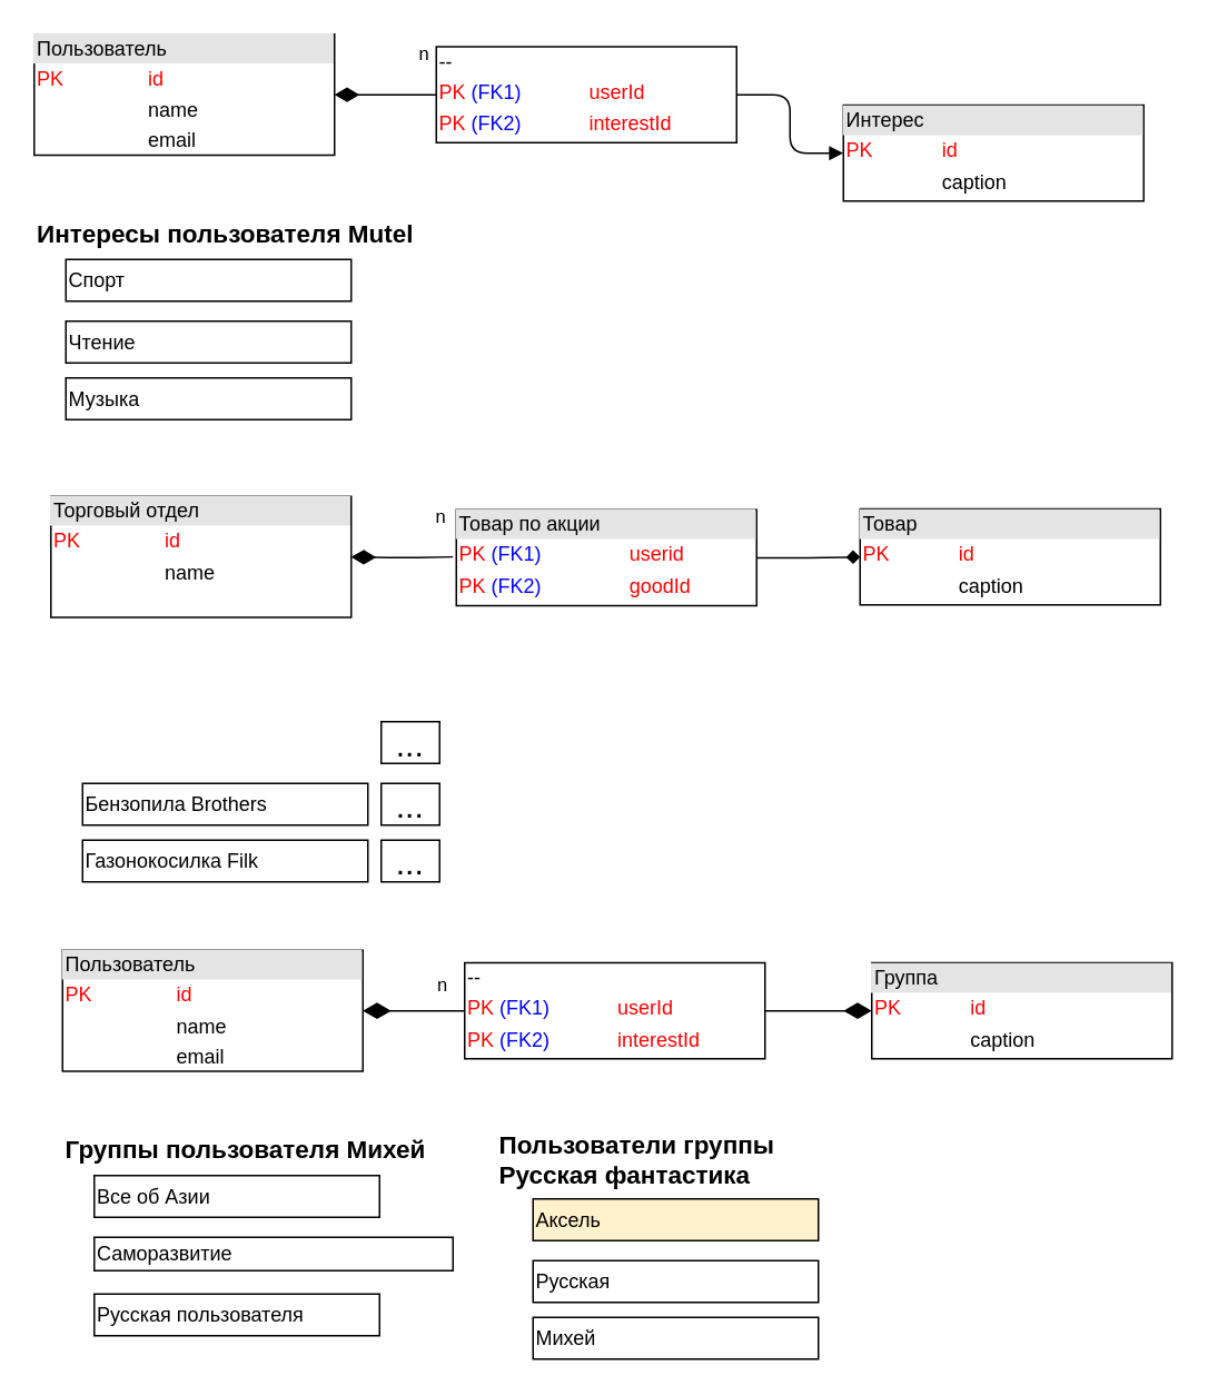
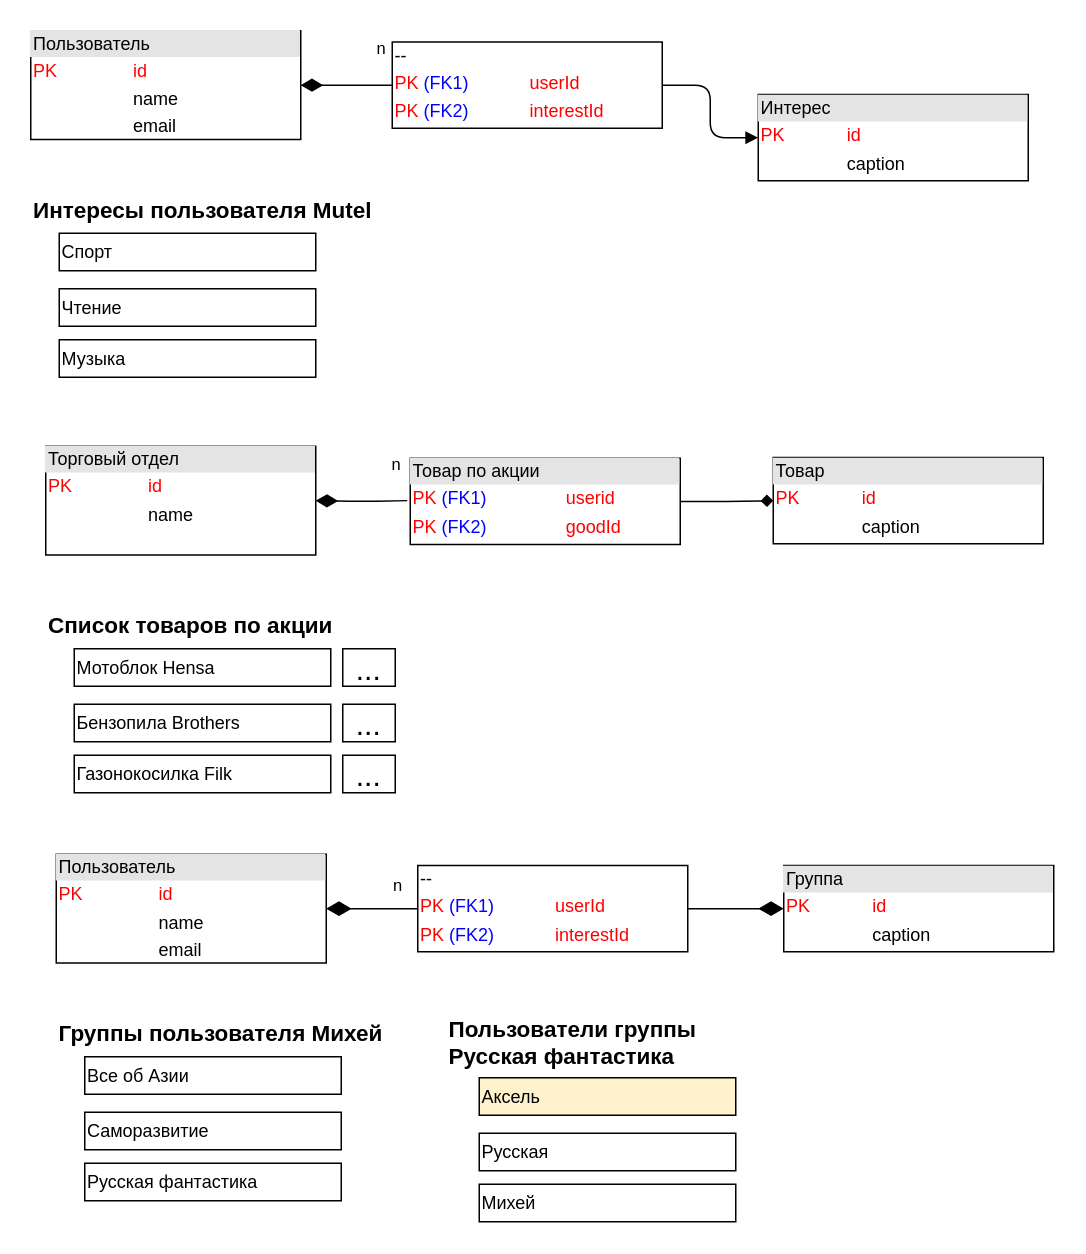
+ <mxCell id="17" value="Список товаров по акции" style="text;html=1;strokeColor=none;fillColor=none;align=left;verticalAlign=middle;whiteSpace=wrap;rounded=0;fontSize=15;fontStyle=1" vertex="1" parent="1"><mxGeometry x="30" y="406" width="273" height="20" as="geometry" /></mxCell>
+ <mxCell id="18" value="Мотоблок Hensa" style="rounded=0;whiteSpace=wrap;html=1;align=left;" vertex="1" parent="1"><mxGeometry x="49" y="432" width="171" height="25" as="geometry" /></mxCell>
- <mxCell id="33" value="Саморазвитие" style="rounded=0;whiteSpace=wrap;html=1;align=left;" vertex="1" parent="1"><mxGeometry x="56" y="741" width="215" height="20" as="geometry" /></mxCell>
+ <mxCell id="33" value="Саморазвитие" style="rounded=0;whiteSpace=wrap;html=1;align=left;" vertex="1" parent="1"><mxGeometry x="56" y="741" width="171" height="25" as="geometry" /></mxCell>
- <mxCell id="34" value="Русская пользователя" style="rounded=0;whiteSpace=wrap;html=1;align=left;" vertex="1" parent="1"><mxGeometry x="56" y="775" width="171" height="25" as="geometry" /></mxCell>
+ <mxCell id="34" value="Русская фантастика" style="rounded=0;whiteSpace=wrap;html=1;align=left;" vertex="1" parent="1"><mxGeometry x="56" y="775" width="171" height="25" as="geometry" /></mxCell>
